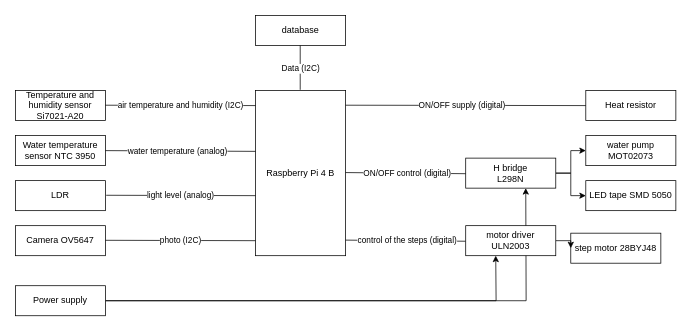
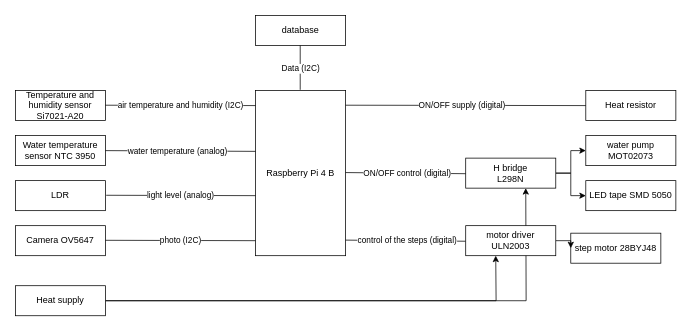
- <mxCell id="20" value="Power supply" style="rounded=0;whiteSpace=wrap;html=1;" vertex="1" parent="1"><mxGeometry x="20" y="380" width="120" height="40" as="geometry" /></mxCell>
+ <mxCell id="20" value="Heat supply" style="rounded=0;whiteSpace=wrap;html=1;" vertex="1" parent="1"><mxGeometry x="20" y="380" width="120" height="40" as="geometry" /></mxCell>
